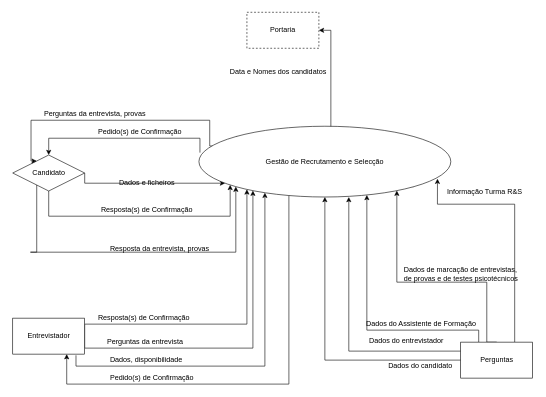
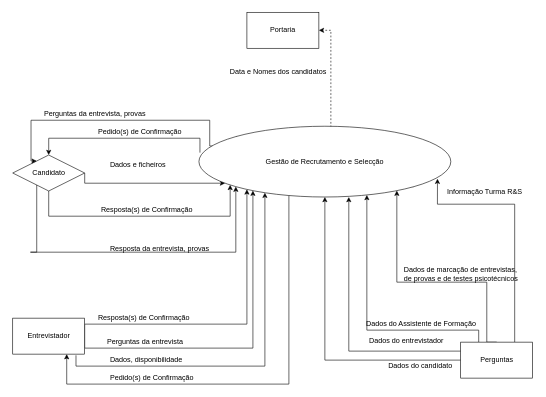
- <mxCell id="30" value="Portaria" style="rounded=0;whiteSpace=wrap;html=1;dashed=1;" parent="1" vertex="1"><mxGeometry x="411" y="20" width="120" height="60" as="geometry" /></mxCell>
+ <mxCell id="30" value="Portaria" style="rounded=0;whiteSpace=wrap;html=1;" parent="1" vertex="1"><mxGeometry x="411" y="20" width="120" height="60" as="geometry" /></mxCell>
- <mxCell id="11" style="edgeStyle=orthogonalEdgeStyle;rounded=0;orthogonalLoop=1;jettySize=auto;html=1;exitX=0;exitY=0;exitDx=0;exitDy=0;entryX=1;entryY=0.5;entryDx=0;entryDy=0;" parent="1" source="12" target="30" edge="1"><mxGeometry relative="1" as="geometry"><Array as="points"><mxPoint x="551" y="227" /><mxPoint x="551" y="50" /></Array></mxGeometry></mxCell>
+ <mxCell id="11" style="edgeStyle=orthogonalEdgeStyle;rounded=0;orthogonalLoop=1;jettySize=auto;html=1;exitX=0;exitY=0;exitDx=0;exitDy=0;entryX=1;entryY=0.5;entryDx=0;entryDy=0;dashed=1;" parent="1" source="12" target="30" edge="1"><mxGeometry relative="1" as="geometry"><Array as="points"><mxPoint x="551" y="227" /><mxPoint x="551" y="50" /></Array></mxGeometry></mxCell>
- <mxCell id="13" value="Dados e ficheiros" style="text;html=1;resizable=0;points=[];autosize=1;align=left;verticalAlign=top;spacingTop=-4;" parent="1" vertex="1"><mxGeometry x="196" y="295" width="110" height="20" as="geometry" /></mxCell>
+ <mxCell id="13" value="Dados e ficheiros" style="text;html=1;resizable=0;points=[];autosize=1;align=left;verticalAlign=top;spacingTop=-4;" parent="1" vertex="1"><mxGeometry x="181" y="265" width="110" height="20" as="geometry" /></mxCell>
